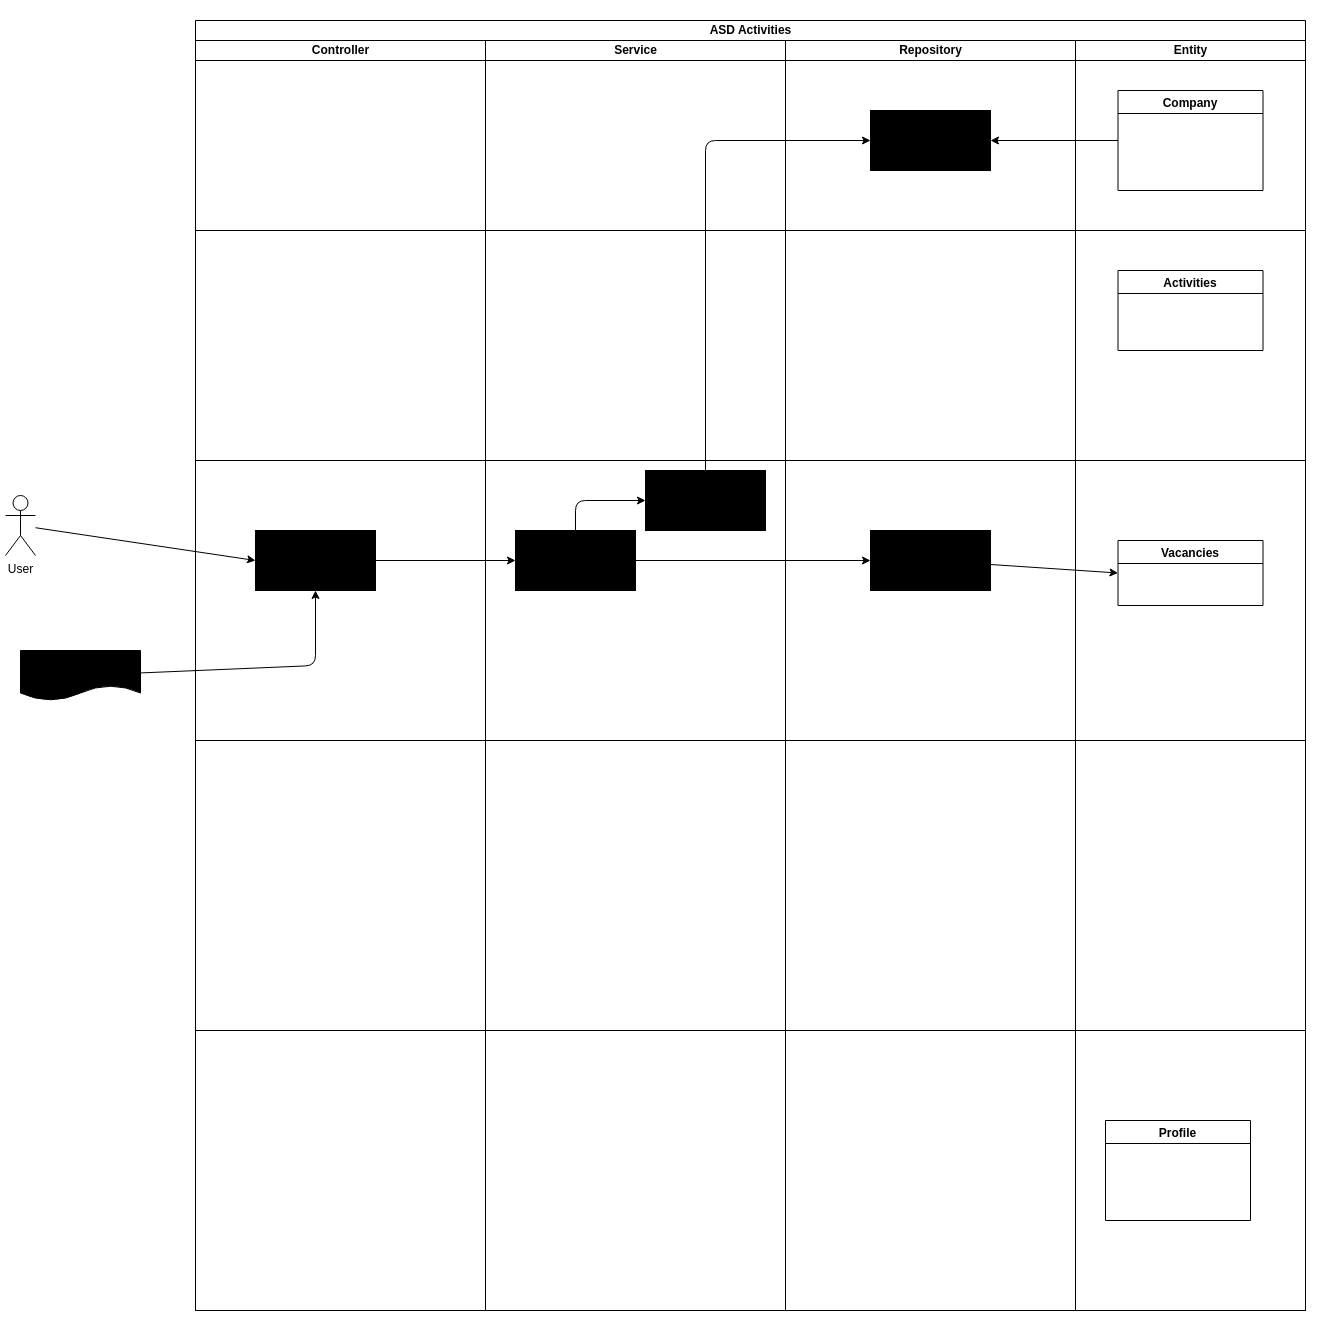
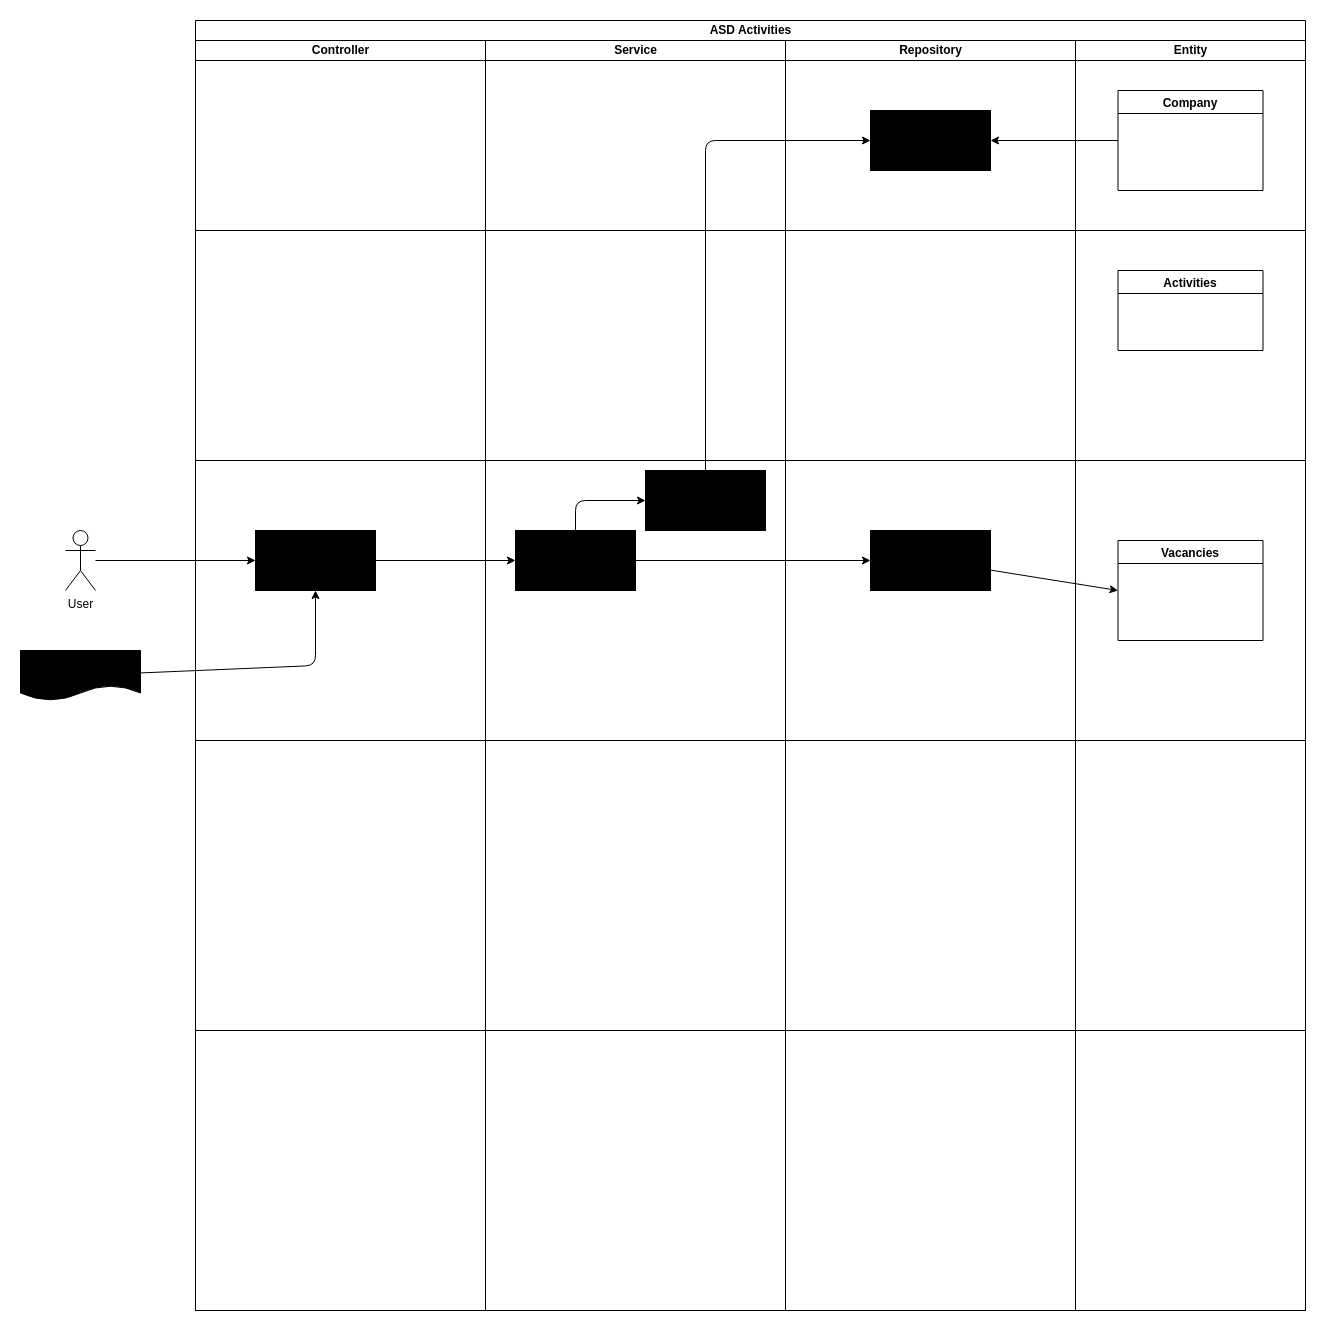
- <mxCell id="27" value="User" style="shape=umlActor;verticalLabelPosition=bottom;verticalAlign=top;html=1;outlineConnect=0;" vertex="1" parent="1"><mxGeometry x="5" y="495" width="30" height="60" as="geometry" /></mxCell>
+ <mxCell id="27" value="User" style="shape=umlActor;verticalLabelPosition=bottom;verticalAlign=top;html=1;outlineConnect=0;" vertex="1" parent="1"><mxGeometry x="65" y="530" width="30" height="60" as="geometry" /></mxCell>
- <mxCell id="19" value="Vacancies" style="swimlane;startSize=23;" vertex="1" parent="16"><mxGeometry x="42.5" y="500" width="145" height="65" as="geometry" /></mxCell>
+ <mxCell id="19" value="Vacancies" style="swimlane;startSize=23;" vertex="1" parent="16"><mxGeometry x="42.5" y="500" width="145" height="100" as="geometry" /></mxCell>
- <mxCell id="20" value="Profile" style="swimlane;" vertex="1" parent="16"><mxGeometry x="30" y="1080" width="145" height="100" as="geometry" /></mxCell>
